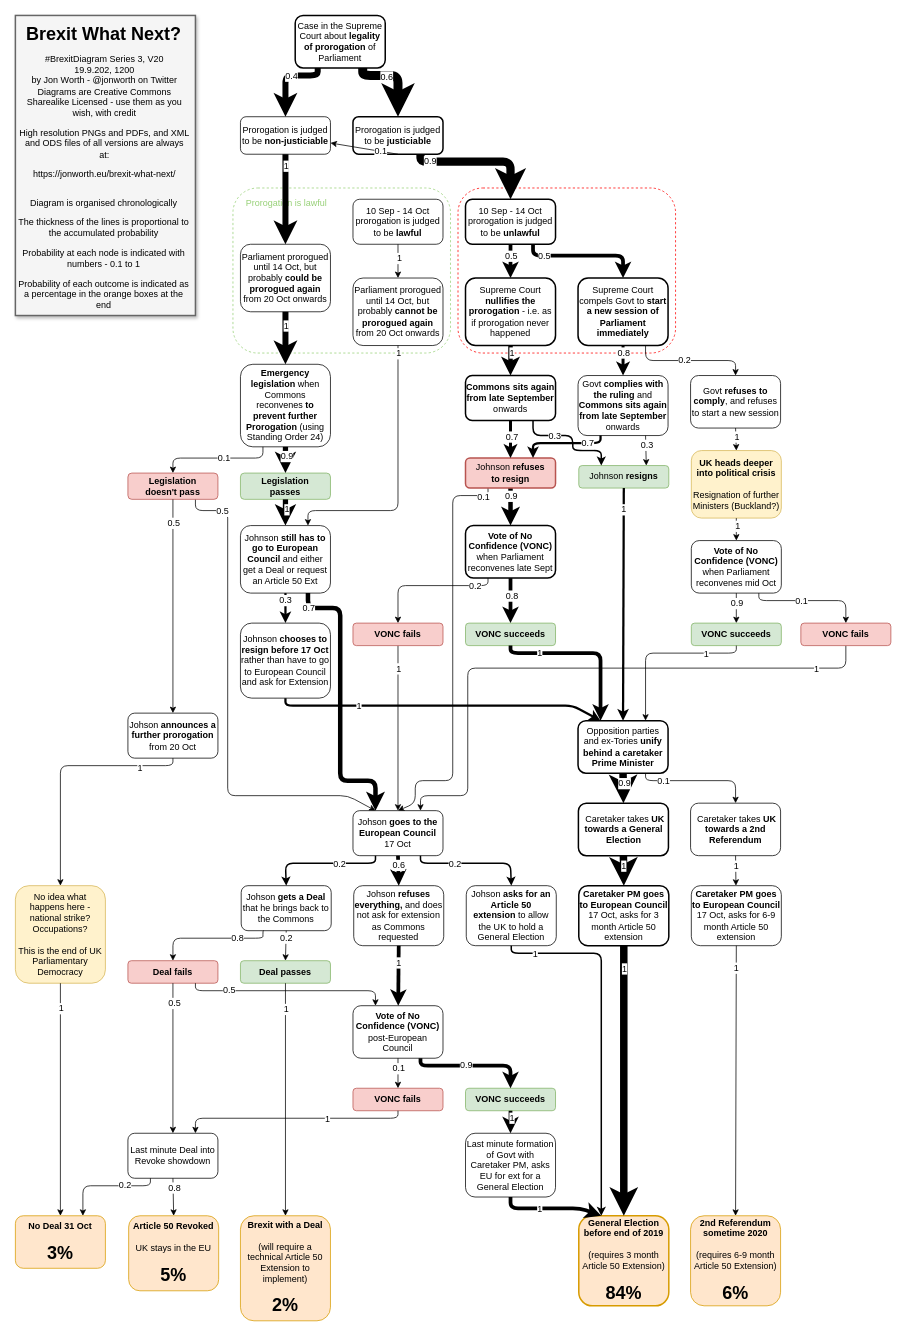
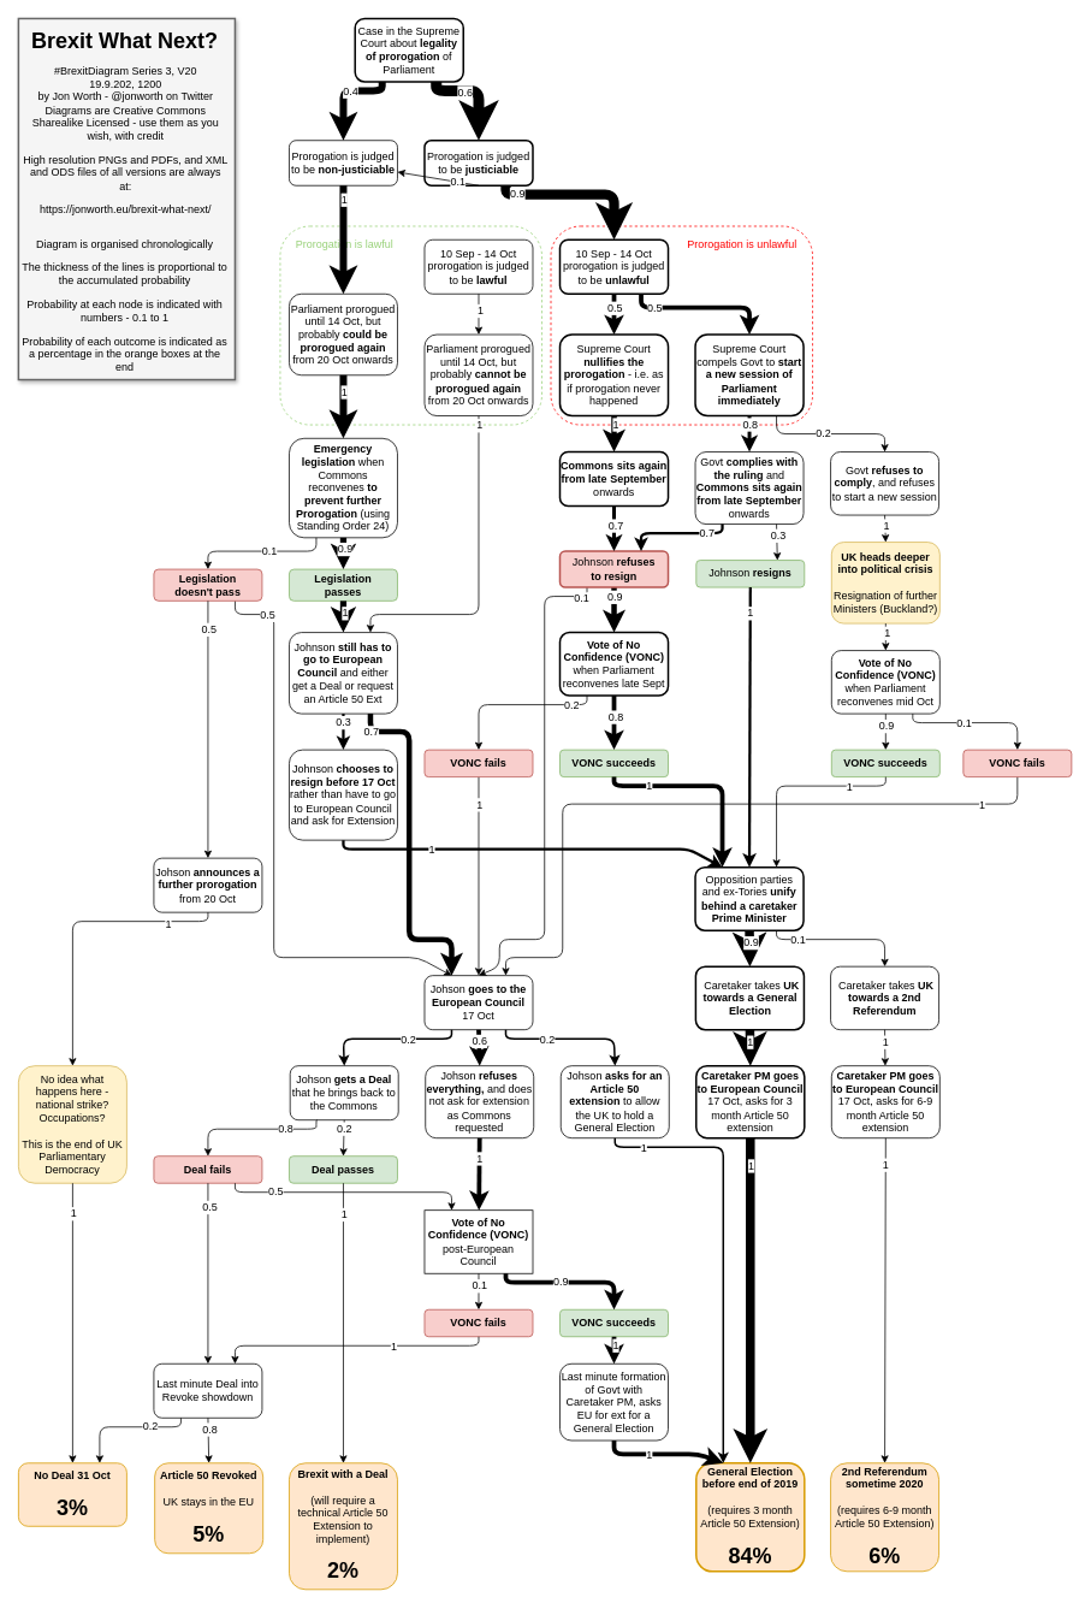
+ <mxCell id="99" value="Prorogation is unlawful" style="text;html=1;strokeColor=none;fillColor=none;align=center;verticalAlign=middle;whiteSpace=wrap;rounded=0;dashed=1;fontColor=#FF0000;fontSize=12;" vertex="1" parent="1"><mxGeometry x="751.5" y="255" width="140" height="30" as="geometry" /></mxCell>
- <mxCell id="53" value="" style="endArrow=classic;html=1;exitX=0.75;exitY=1;exitDx=0;exitDy=0;entryX=0.25;entryY=0;entryDx=0;entryDy=0;fontSize=12;strokeWidth=2;" edge="1" parent="1" source="40" target="34"><mxGeometry width="50" height="50" relative="1" as="geometry"><mxPoint x="690" y="570" as="sourcePoint" /><mxPoint x="690" y="620" as="targetPoint" /><Array as="points"><mxPoint x="710" y="580" /><mxPoint x="763" y="580" /><mxPoint x="763" y="600" /><mxPoint x="801" y="600" /></Array></mxGeometry></mxCell>
- <mxCell id="54" value="0.3" style="text;html=1;resizable=0;points=[];align=center;verticalAlign=middle;labelBackgroundColor=#ffffff;fontColor=#000000;fontSize=12;" vertex="1" connectable="0" parent="53"><mxGeometry x="-0.36" relative="1" as="geometry"><mxPoint as="offset" /></mxGeometry></mxCell>
- <mxCell id="160" value="&lt;b style=&quot;font-size: 12px;&quot;&gt;Vote of No Confidence (VONC)&lt;/b&gt; post-European Council" style="rounded=1;whiteSpace=wrap;html=1;fontSize=12;" vertex="1" parent="1"><mxGeometry x="470" y="1340" width="120" height="70" as="geometry" /></mxCell>
+ <mxCell id="160" value="&lt;b style=&quot;font-size: 12px;&quot;&gt;Vote of No Confidence (VONC)&lt;/b&gt; post-European Council" style="whiteSpace=wrap;html=1;fontSize=12;rounded=0;" vertex="1" parent="1"><mxGeometry x="470" y="1340" width="120" height="70" as="geometry" /></mxCell>
